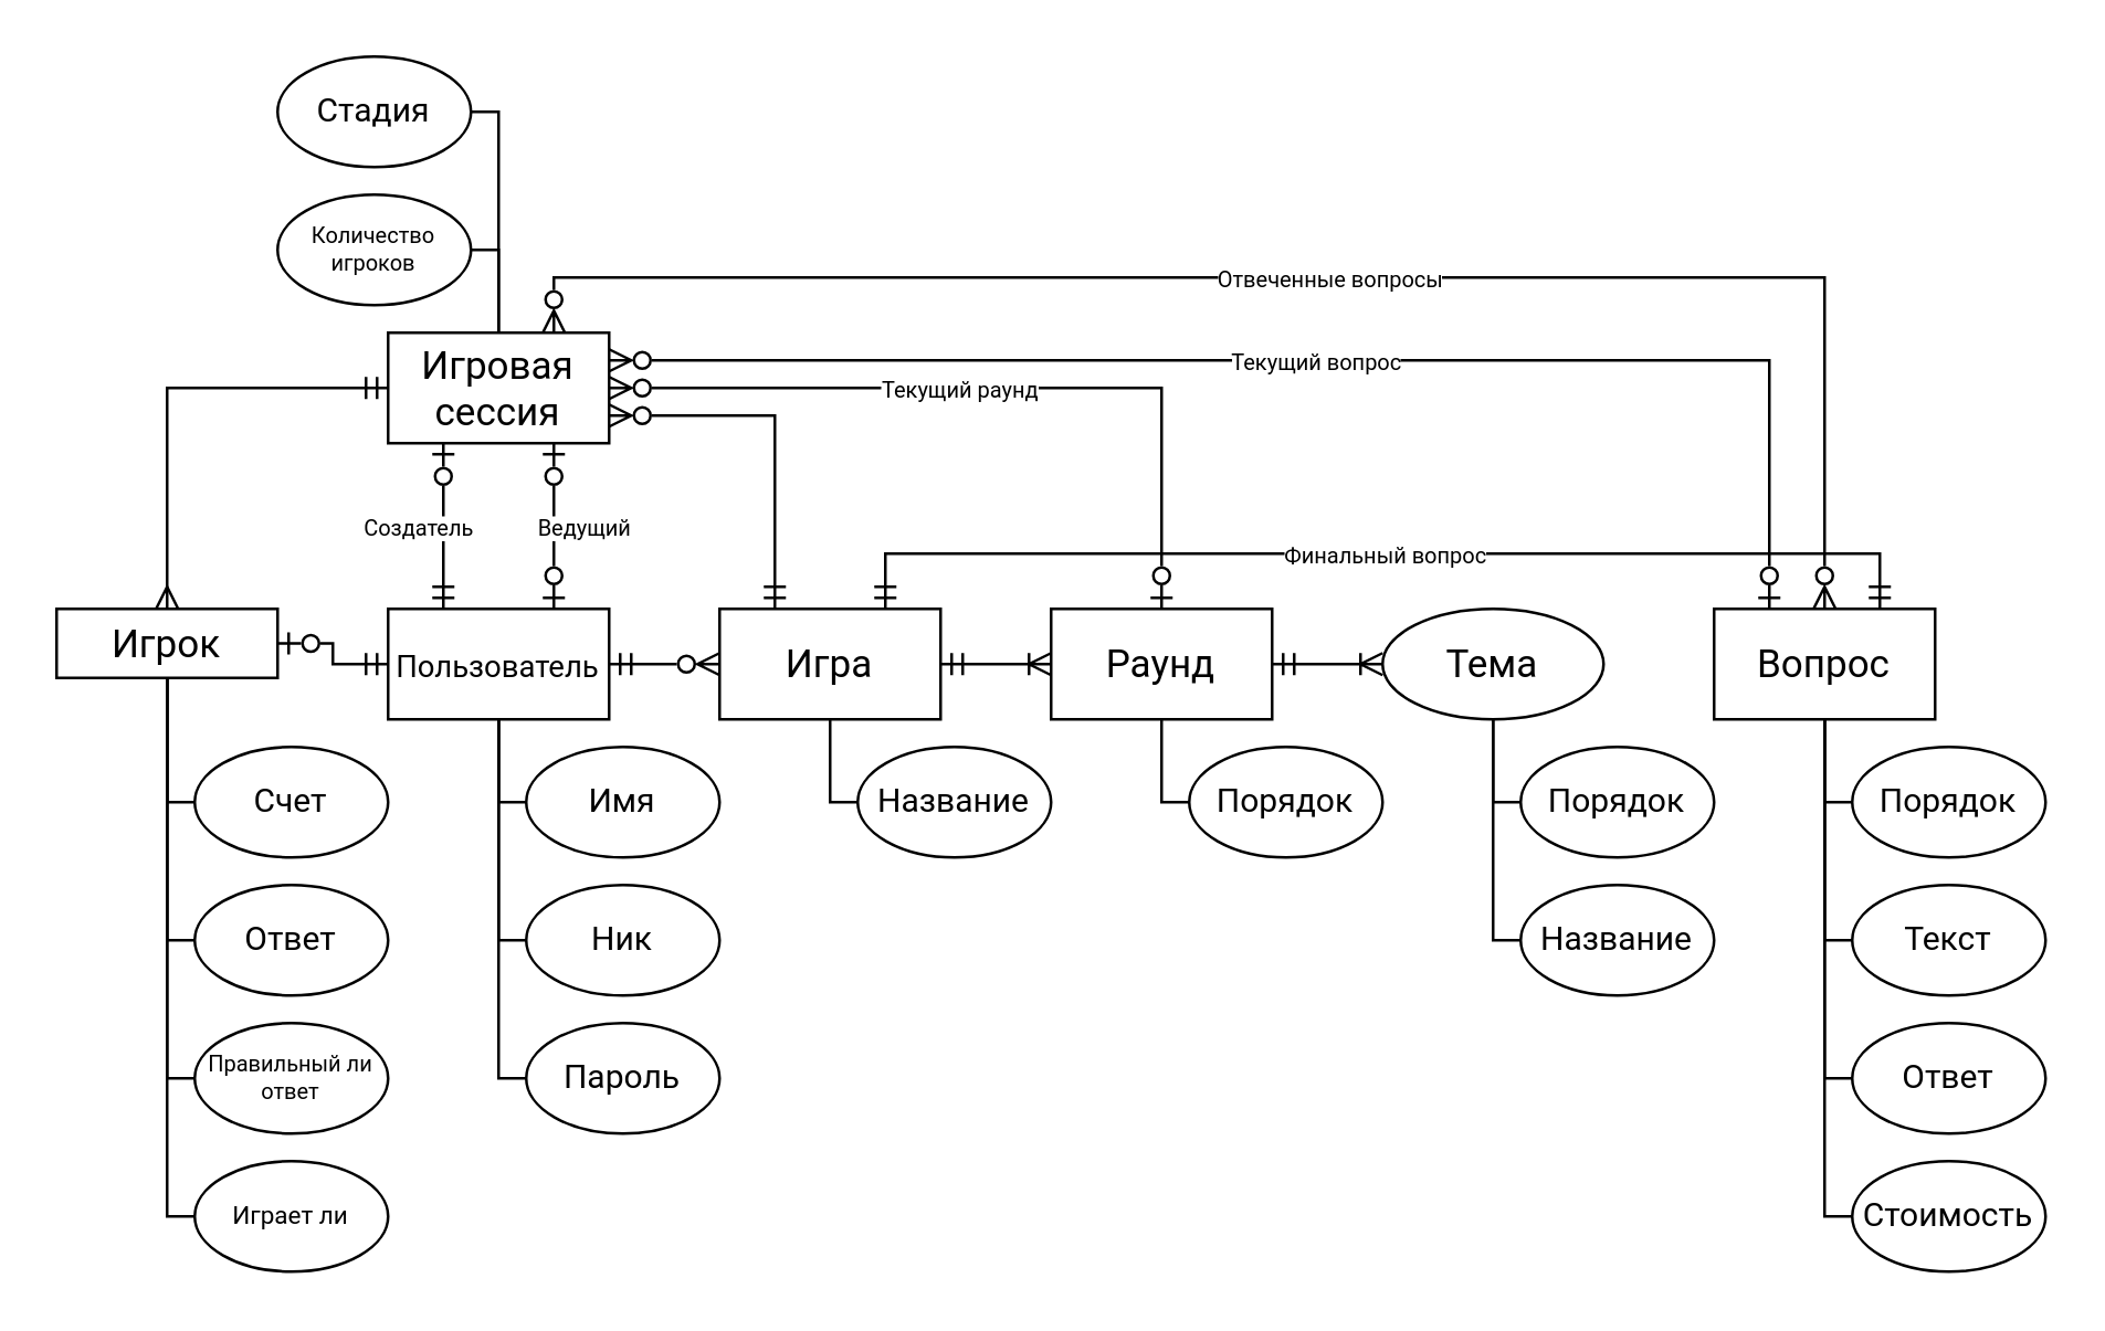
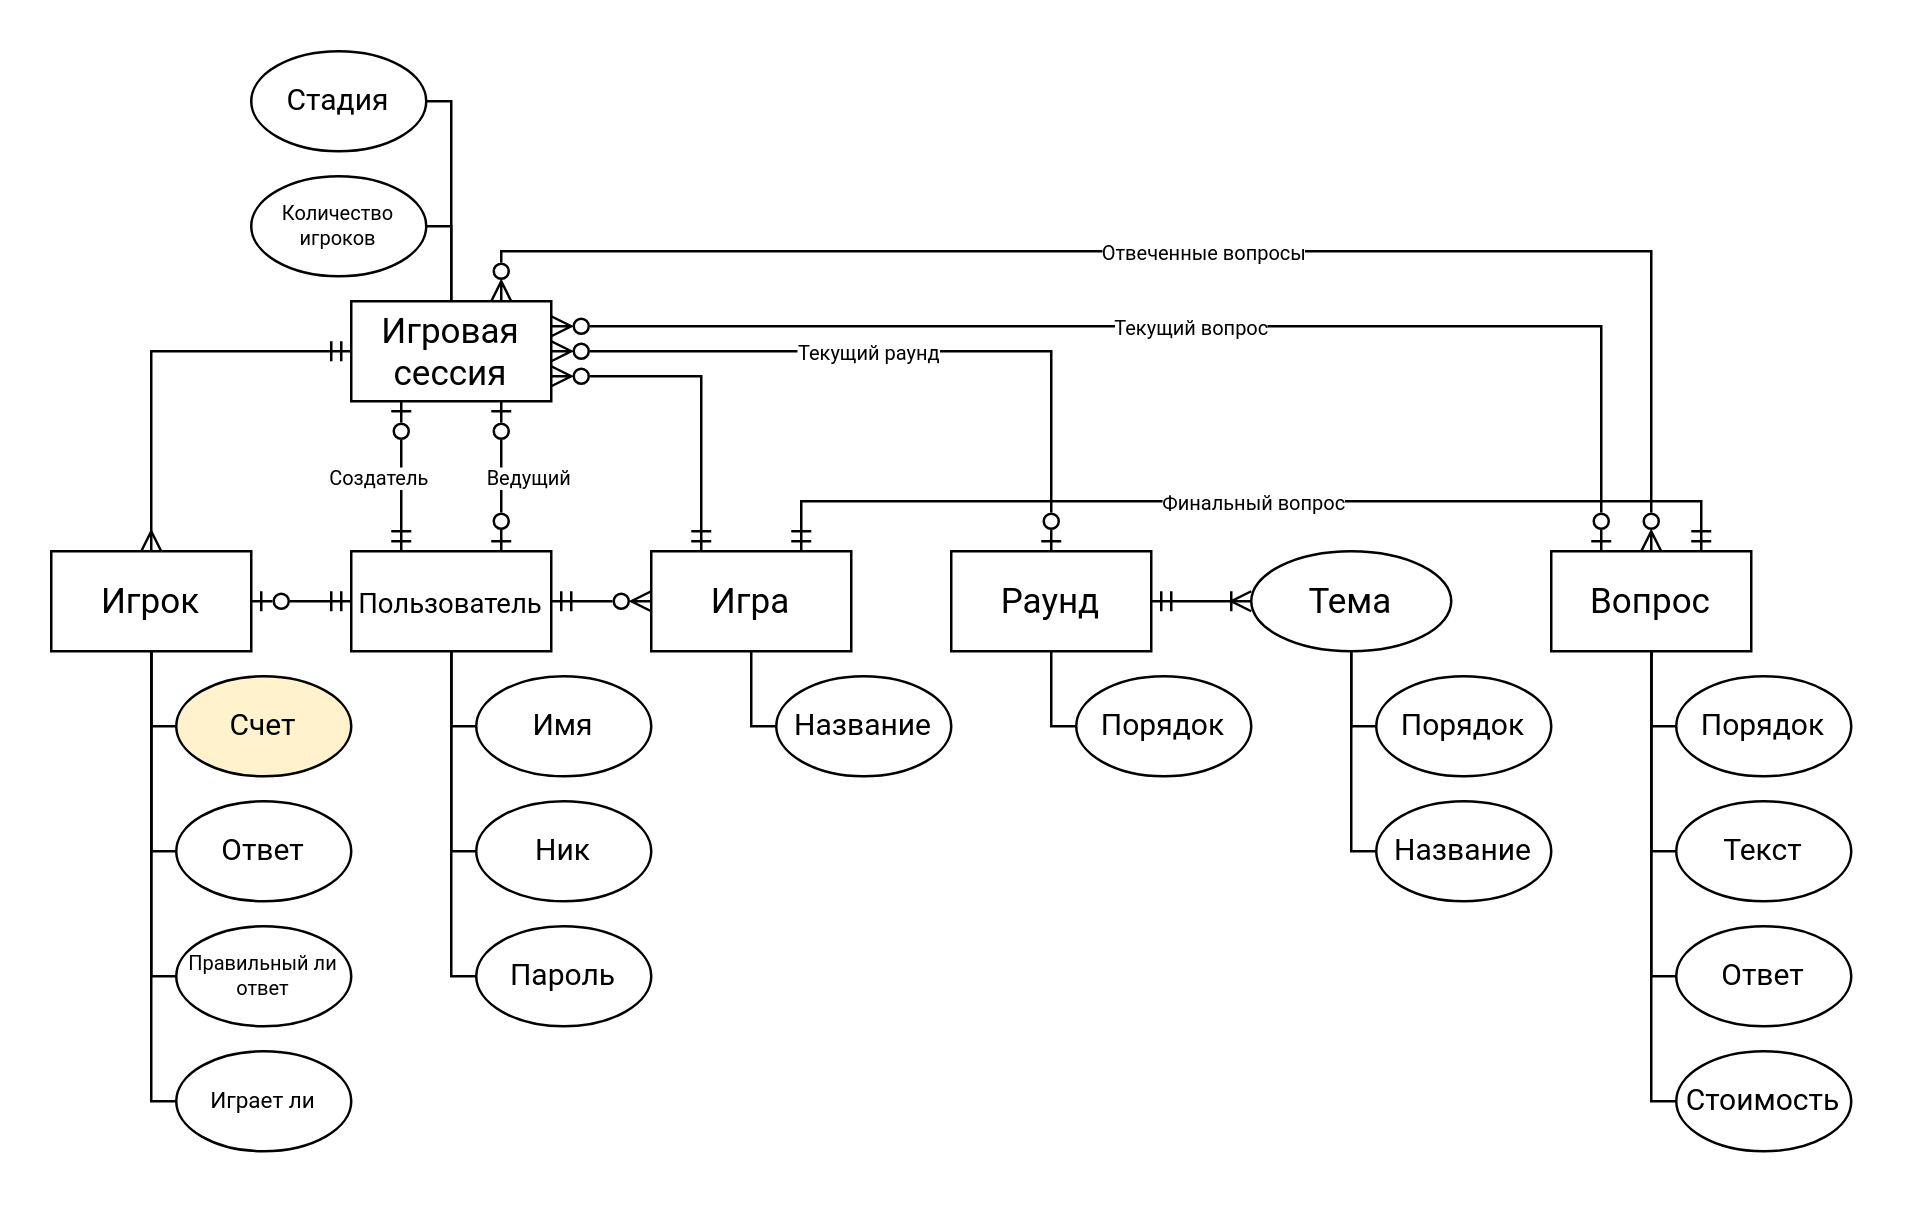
- <mxCell id="39" value="&lt;font&gt;Игрок&lt;/font&gt;" style="rounded=0;whiteSpace=wrap;html=1;fontSize=14;fontFamily=Roboto;fontSource=https%3A%2F%2Ffonts.googleapis.com%2Fcss%3Ffamily%3DRoboto;" vertex="1" parent="1"><mxGeometry x="20" y="220" width="80" height="25" as="geometry" /></mxCell>
+ <mxCell id="39" value="&lt;font&gt;Игрок&lt;/font&gt;" style="rounded=0;whiteSpace=wrap;html=1;fontSize=14;fontFamily=Roboto;fontSource=https%3A%2F%2Ffonts.googleapis.com%2Fcss%3Ffamily%3DRoboto;" vertex="1" parent="1"><mxGeometry x="20" y="220" width="80" height="40" as="geometry" /></mxCell>
- <mxCell id="2" value="" style="edgeStyle=orthogonalEdgeStyle;rounded=0;orthogonalLoop=1;jettySize=auto;html=1;startArrow=ERmandOne;startFill=0;endArrow=ERoneToMany;endFill=0;fontFamily=Roboto;fontSource=https%3A%2F%2Ffonts.googleapis.com%2Fcss%3Ffamily%3DRoboto;" edge="1" parent="1" source="5" target="8"><mxGeometry relative="1" as="geometry" /></mxCell>
- <mxCell id="40" value="Счет" style="ellipse;whiteSpace=wrap;html=1;fontFamily=Roboto;fontSource=https%3A%2F%2Ffonts.googleapis.com%2Fcss%3Ffamily%3DRoboto;" vertex="1" parent="1"><mxGeometry x="70" y="270" width="70" height="40" as="geometry" /></mxCell>
+ <mxCell id="40" value="Счет" style="ellipse;whiteSpace=wrap;html=1;fontFamily=Roboto;fontSource=https%3A%2F%2Ffonts.googleapis.com%2Fcss%3Ffamily%3DRoboto;fillColor=#fff2cc;" vertex="1" parent="1"><mxGeometry x="70" y="270" width="70" height="40" as="geometry" /></mxCell>
